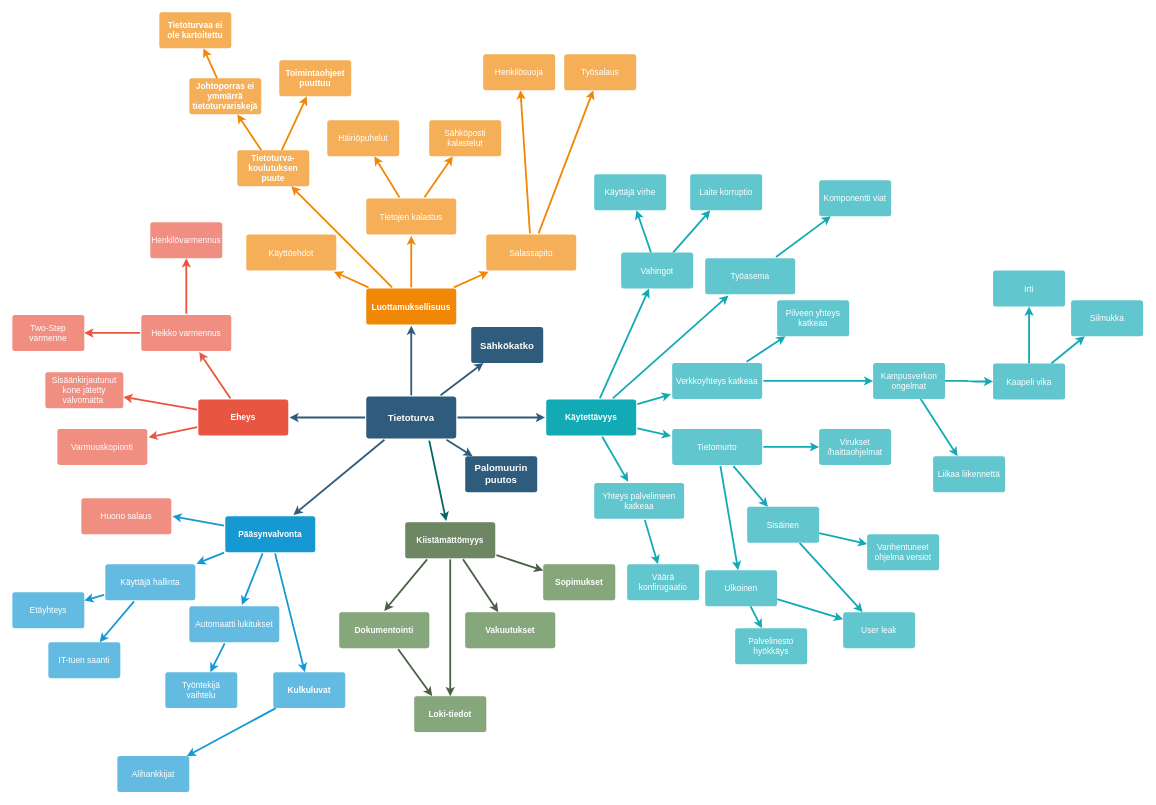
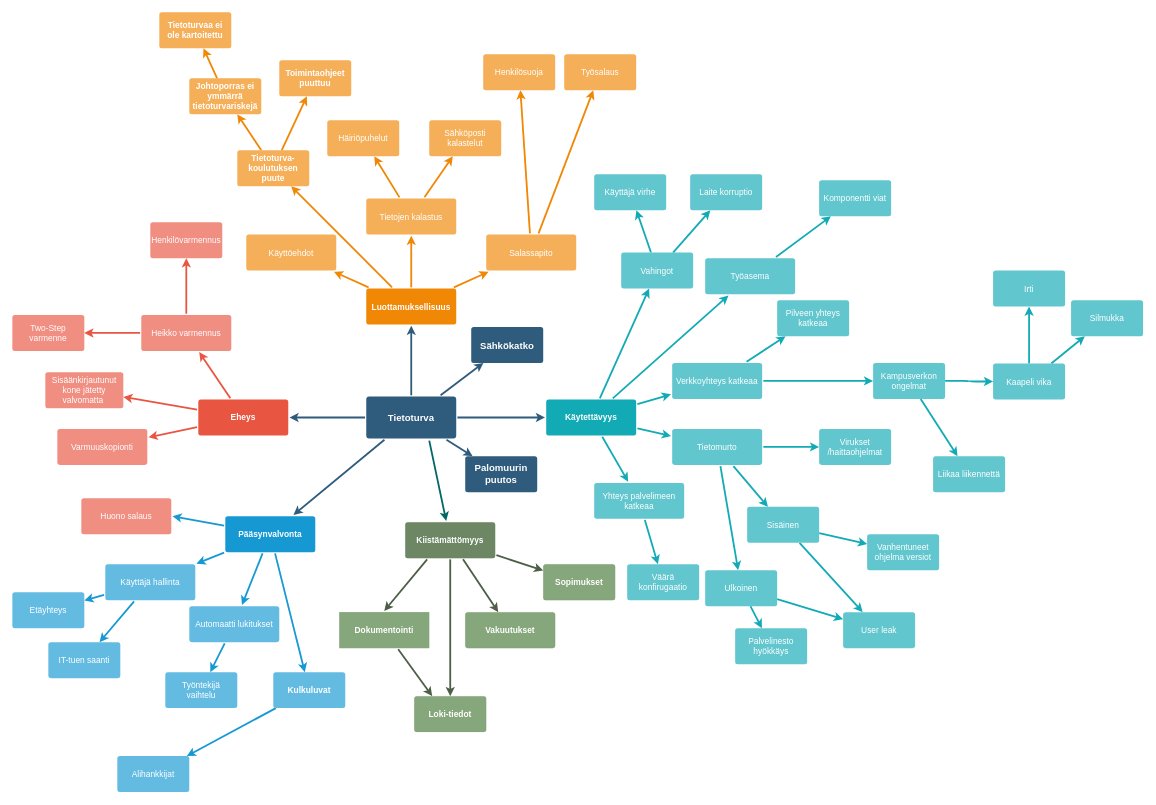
- <mxCell id="64" value="Dokumentointi" style="rounded=1;whiteSpace=wrap;html=1;shadow=0;labelBackgroundColor=none;strokeColor=#3A5431;strokeWidth=0;fillColor=#86A67B;fontFamily=Helvetica;fontSize=14;align=center;spacing=5;fontStyle=1;arcSize=7;perimeterSpacing=2;fontColor=#ffffff;" parent="1" vertex="1"><mxGeometry x="565" y="1020" width="150" height="60" as="geometry" /></mxCell>
+ <mxCell id="64" value="Dokumentointi" style="whiteSpace=wrap;html=1;shadow=0;labelBackgroundColor=none;strokeColor=#3A5431;strokeWidth=0;fillColor=#86A67B;fontFamily=Helvetica;fontSize=14;align=center;spacing=5;fontStyle=1;arcSize=7;perimeterSpacing=2;fontColor=#ffffff;rounded=0;" parent="1" vertex="1"><mxGeometry x="565" y="1020" width="150" height="60" as="geometry" /></mxCell>
